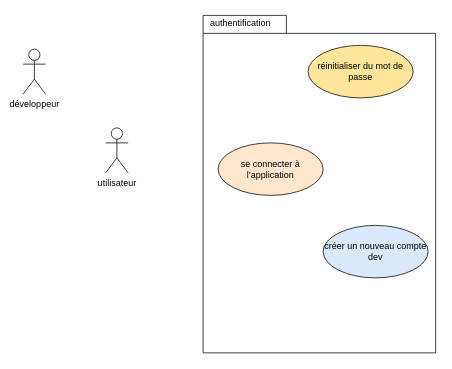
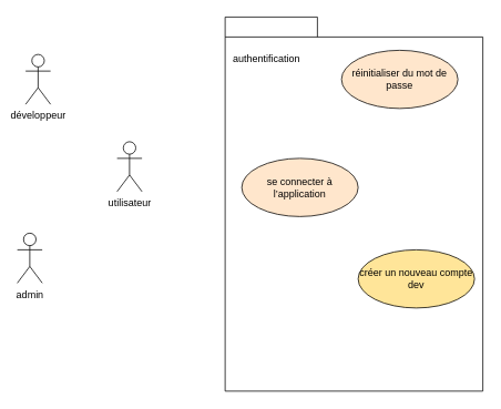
- <mxCell id="6" value="authentification" style="text;html=1;strokeColor=none;fillColor=none;align=center;verticalAlign=middle;whiteSpace=wrap;rounded=0;" vertex="1" parent="1"><mxGeometry x="300" y="20" width="40" height="20" as="geometry" /></mxCell>
+ <mxCell id="6" value="authentification" style="text;html=1;strokeColor=none;fillColor=none;align=center;verticalAlign=middle;whiteSpace=wrap;rounded=0;" vertex="1" parent="1"><mxGeometry x="300" y="60" width="40" height="20" as="geometry" /></mxCell>
- <mxCell id="8" value="réinitialiser du mot de passe" style="ellipse;whiteSpace=wrap;html=1;fillColor=#FFE599;" vertex="1" parent="1"><mxGeometry x="410" y="60" width="140" height="70" as="geometry" /></mxCell>
+ <mxCell id="8" value="réinitialiser du mot de passe" style="ellipse;whiteSpace=wrap;html=1;fillColor=#ffe6cc;" vertex="1" parent="1"><mxGeometry x="410" y="60" width="140" height="70" as="geometry" /></mxCell>
+ <mxCell id="2" value="admin" style="shape=umlActor;verticalLabelPosition=bottom;labelBackgroundColor=#ffffff;verticalAlign=top;html=1;outlineConnect=0;" vertex="1" parent="1"><mxGeometry x="20" y="280" width="30" height="60" as="geometry" /></mxCell>
- <mxCell id="9" value="créer un nouveau compte dev" style="ellipse;whiteSpace=wrap;html=1;fillColor=#dae8fc;" vertex="1" parent="1"><mxGeometry x="430" y="300" width="140" height="70" as="geometry" /></mxCell>
+ <mxCell id="9" value="créer un nouveau compte dev" style="ellipse;whiteSpace=wrap;html=1;fillColor=#FFE599;" vertex="1" parent="1"><mxGeometry x="430" y="300" width="140" height="70" as="geometry" /></mxCell>
